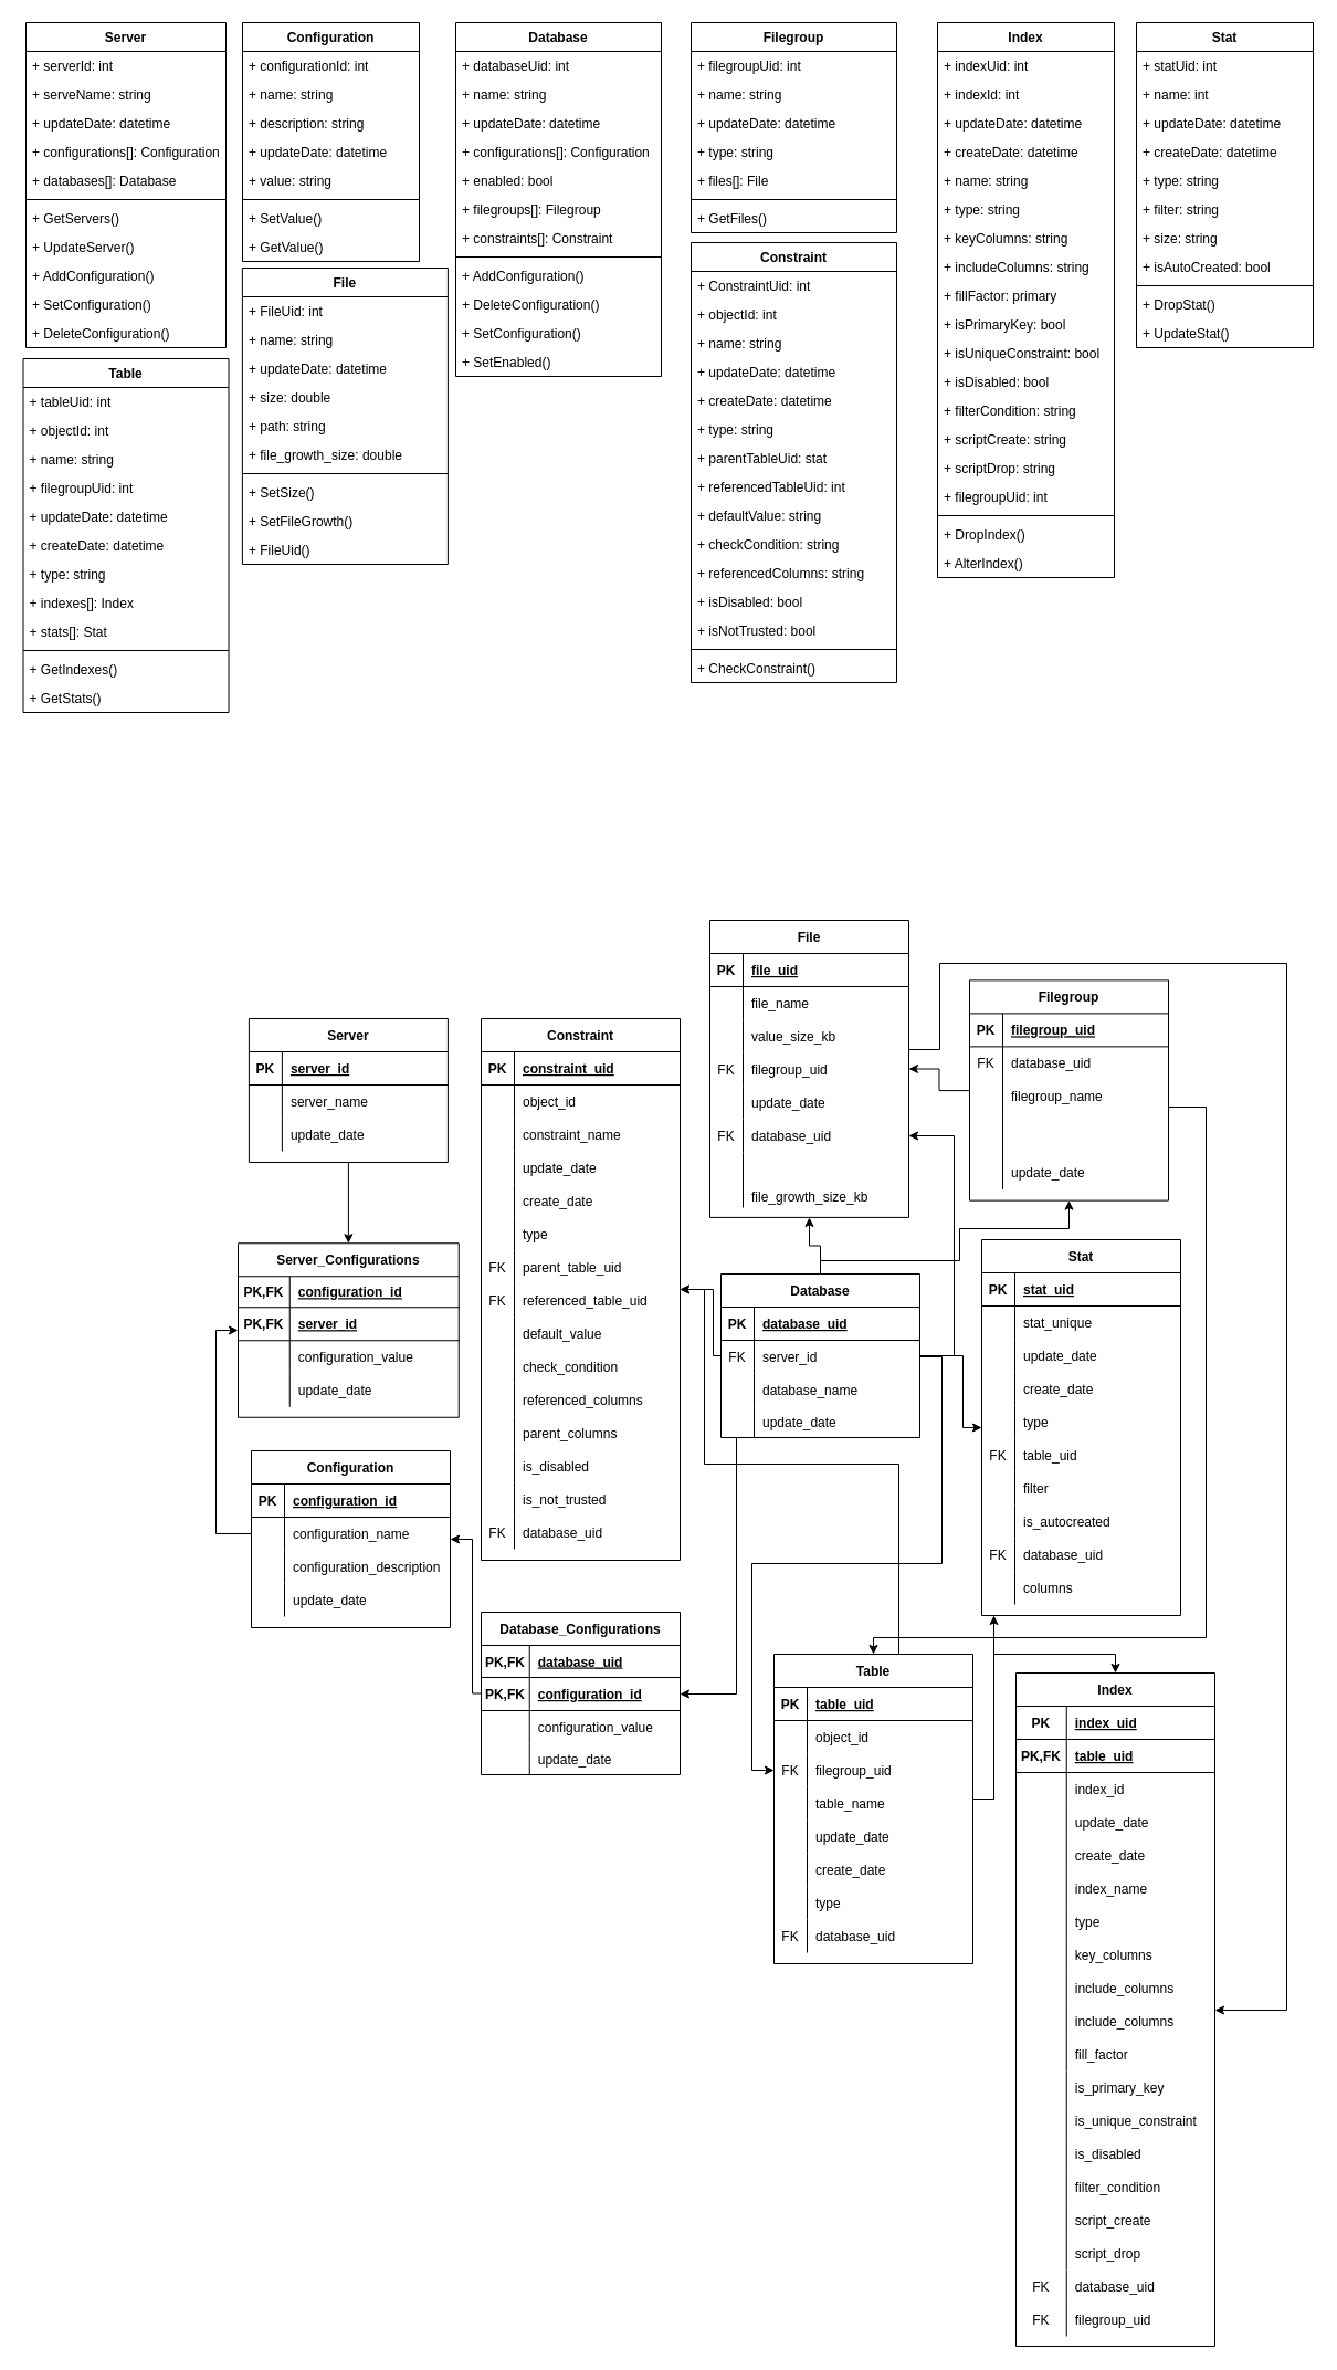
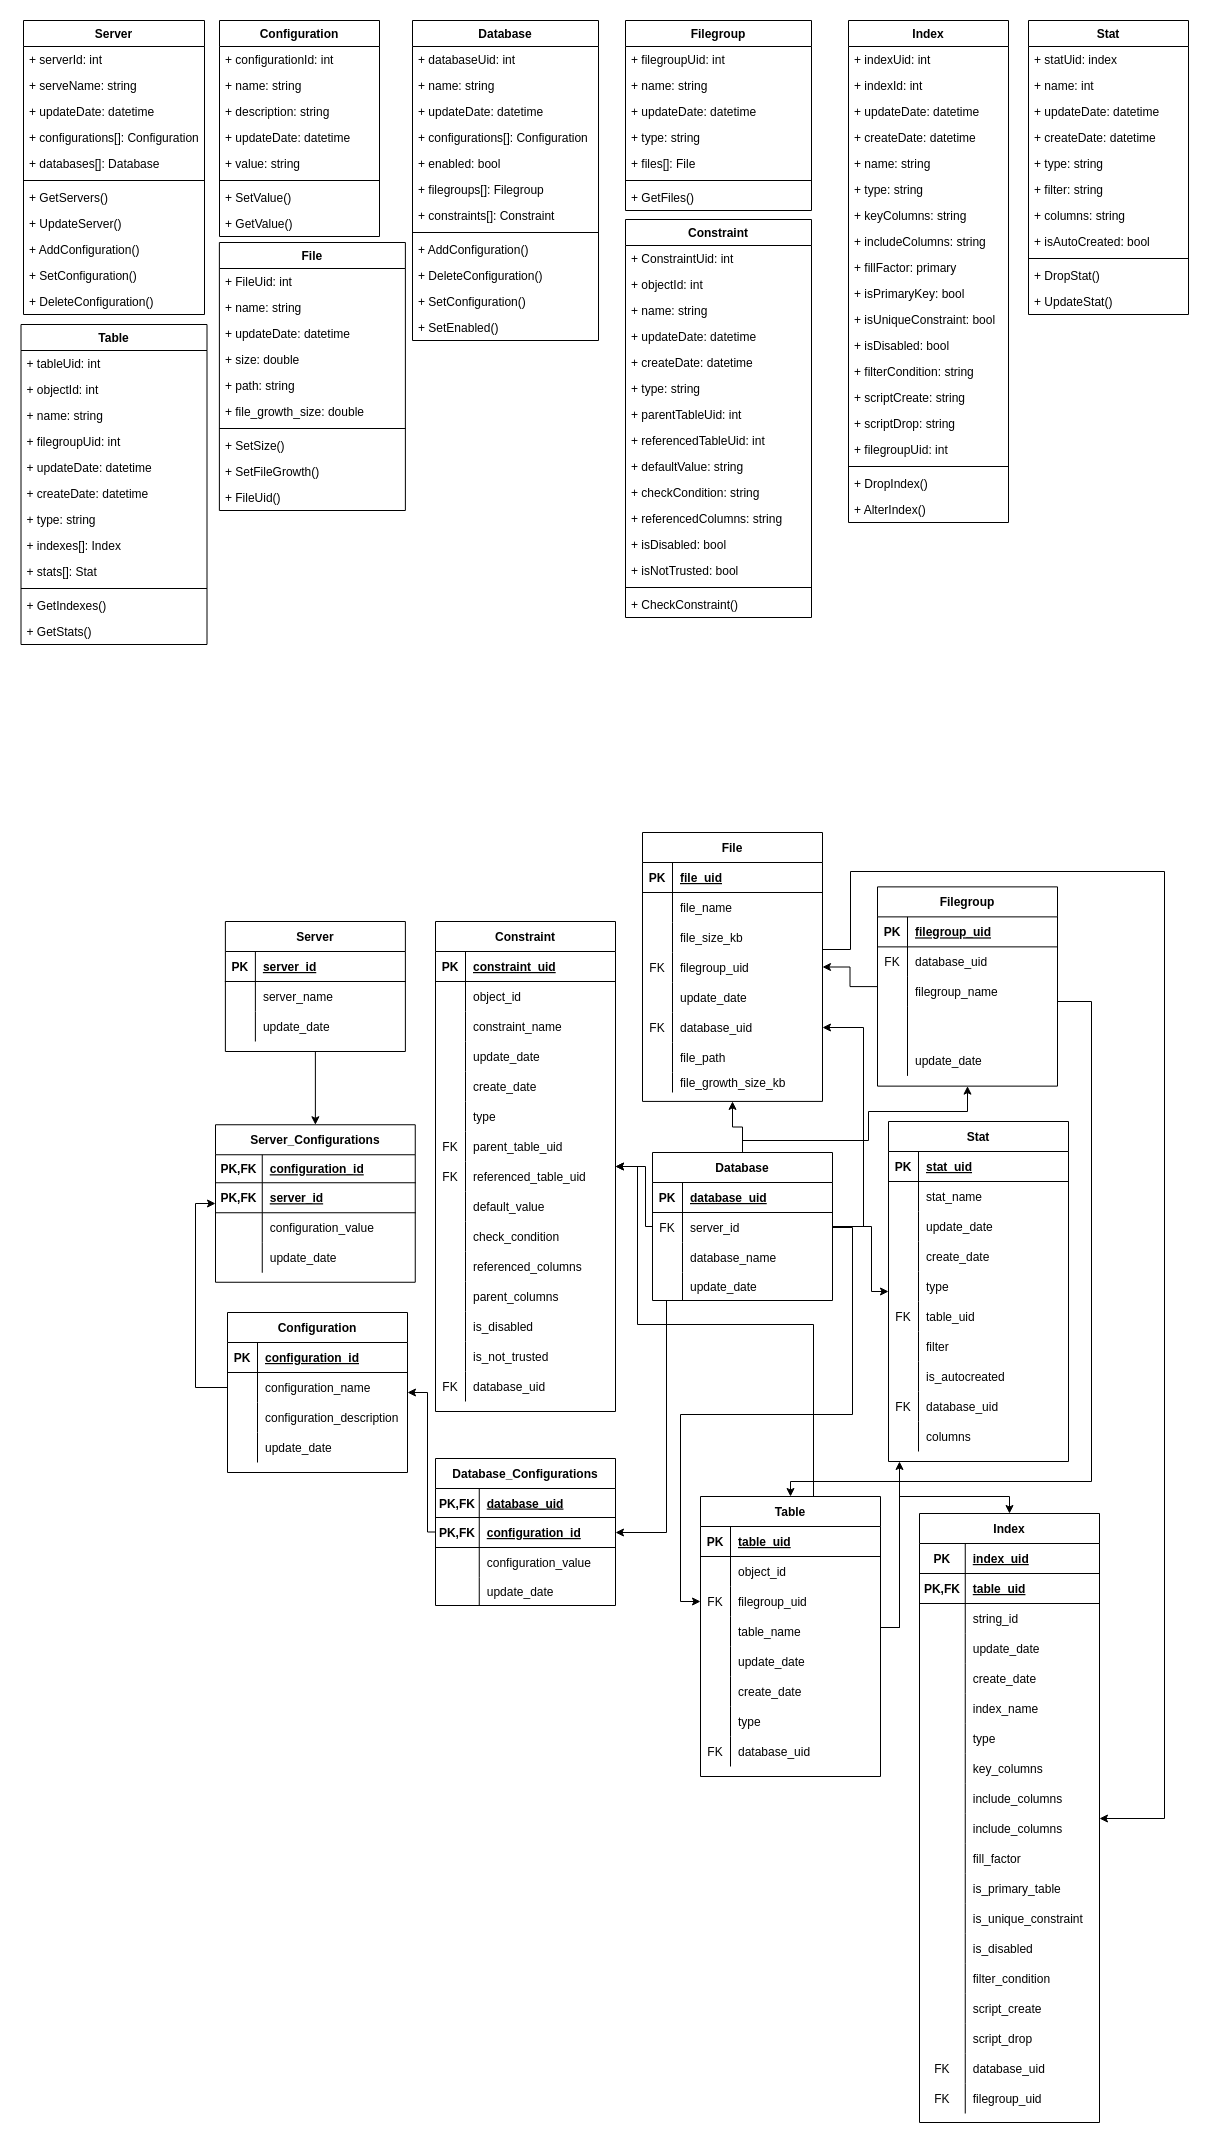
- <mxCell id="383" value="+ statUid: int" style="text;strokeColor=none;fillColor=none;align=left;verticalAlign=top;spacingLeft=4;spacingRight=4;overflow=hidden;rotatable=0;points=[[0,0.5],[1,0.5]];portConstraint=eastwest;" vertex="1" parent="382"><mxGeometry y="26" width="160" height="26" as="geometry" /></mxCell>
+ <mxCell id="383" value="+ statUid: index" style="text;strokeColor=none;fillColor=none;align=left;verticalAlign=top;spacingLeft=4;spacingRight=4;overflow=hidden;rotatable=0;points=[[0,0.5],[1,0.5]];portConstraint=eastwest;" vertex="1" parent="382"><mxGeometry y="26" width="160" height="26" as="geometry" /></mxCell>
- <mxCell id="389" value="+ size: string" style="text;strokeColor=none;fillColor=none;align=left;verticalAlign=top;spacingLeft=4;spacingRight=4;overflow=hidden;rotatable=0;points=[[0,0.5],[1,0.5]];portConstraint=eastwest;" vertex="1" parent="382"><mxGeometry y="182" width="160" height="26" as="geometry" /></mxCell>
+ <mxCell id="389" value="+ columns: string" style="text;strokeColor=none;fillColor=none;align=left;verticalAlign=top;spacingLeft=4;spacingRight=4;overflow=hidden;rotatable=0;points=[[0,0.5],[1,0.5]];portConstraint=eastwest;" vertex="1" parent="382"><mxGeometry y="182" width="160" height="26" as="geometry" /></mxCell>
- <mxCell id="353" value="+ parentTableUid: stat" style="text;strokeColor=none;fillColor=none;align=left;verticalAlign=top;spacingLeft=4;spacingRight=4;overflow=hidden;rotatable=0;points=[[0,0.5],[1,0.5]];portConstraint=eastwest;" vertex="1" parent="346"><mxGeometry y="182" width="186" height="26" as="geometry" /></mxCell>
+ <mxCell id="353" value="+ parentTableUid: int" style="text;strokeColor=none;fillColor=none;align=left;verticalAlign=top;spacingLeft=4;spacingRight=4;overflow=hidden;rotatable=0;points=[[0,0.5],[1,0.5]];portConstraint=eastwest;" vertex="1" parent="346"><mxGeometry y="182" width="186" height="26" as="geometry" /></mxCell>
- <mxCell id="167" value="value_size_kb" style="shape=partialRectangle;connectable=0;fillColor=none;top=0;left=0;bottom=0;right=0;align=left;spacingLeft=6;overflow=hidden;" parent="165" vertex="1"><mxGeometry x="30" width="150" height="30" as="geometry" /></mxCell>
+ <mxCell id="167" value="file_size_kb" style="shape=partialRectangle;connectable=0;fillColor=none;top=0;left=0;bottom=0;right=0;align=left;spacingLeft=6;overflow=hidden;" parent="165" vertex="1"><mxGeometry x="30" width="150" height="30" as="geometry" /></mxCell>
+ <mxCell id="179" value="file_path" style="shape=partialRectangle;connectable=0;fillColor=none;top=0;left=0;bottom=0;right=0;align=left;spacingLeft=6;overflow=hidden;" parent="177" vertex="1"><mxGeometry x="30" width="150" height="30" as="geometry" /></mxCell>
- <mxCell id="117" value="stat_unique" style="shape=partialRectangle;connectable=0;fillColor=none;top=0;left=0;bottom=0;right=0;align=left;spacingLeft=6;overflow=hidden;" parent="115" vertex="1"><mxGeometry x="30" width="150" height="30" as="geometry" /></mxCell>
+ <mxCell id="117" value="stat_name" style="shape=partialRectangle;connectable=0;fillColor=none;top=0;left=0;bottom=0;right=0;align=left;spacingLeft=6;overflow=hidden;" parent="115" vertex="1"><mxGeometry x="30" width="150" height="30" as="geometry" /></mxCell>
- <mxCell id="231" value="index_id" style="shape=partialRectangle;connectable=0;fillColor=none;top=0;left=0;bottom=0;right=0;align=left;spacingLeft=6;overflow=hidden;" parent="229" vertex="1"><mxGeometry x="45.75" width="134.25" height="30" as="geometry" /></mxCell>
+ <mxCell id="231" value="string_id" style="shape=partialRectangle;connectable=0;fillColor=none;top=0;left=0;bottom=0;right=0;align=left;spacingLeft=6;overflow=hidden;" parent="229" vertex="1"><mxGeometry x="45.75" width="134.25" height="30" as="geometry" /></mxCell>
- <mxCell id="258" value="is_primary_key" style="shape=partialRectangle;connectable=0;fillColor=none;top=0;left=0;bottom=0;right=0;align=left;spacingLeft=6;overflow=hidden;" parent="256" vertex="1"><mxGeometry x="45.75" width="134.25" height="30" as="geometry" /></mxCell>
+ <mxCell id="258" value="is_primary_table" style="shape=partialRectangle;connectable=0;fillColor=none;top=0;left=0;bottom=0;right=0;align=left;spacingLeft=6;overflow=hidden;" parent="256" vertex="1"><mxGeometry x="45.75" width="134.25" height="30" as="geometry" /></mxCell>
